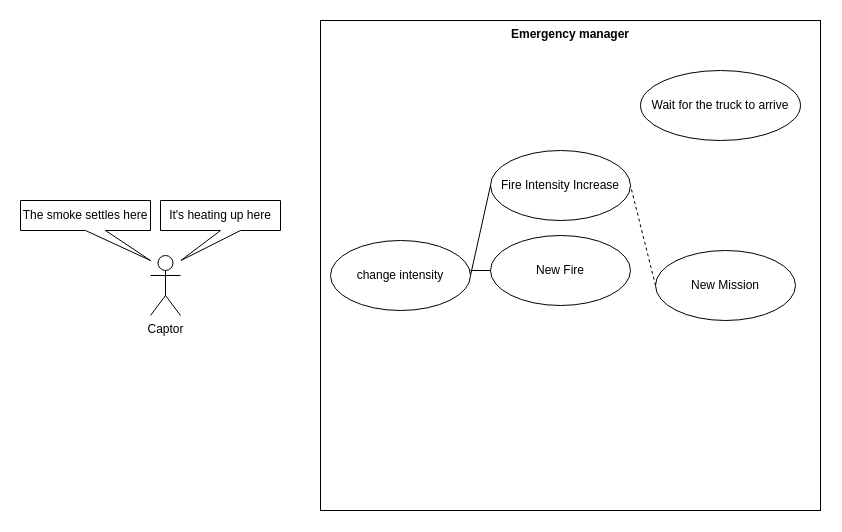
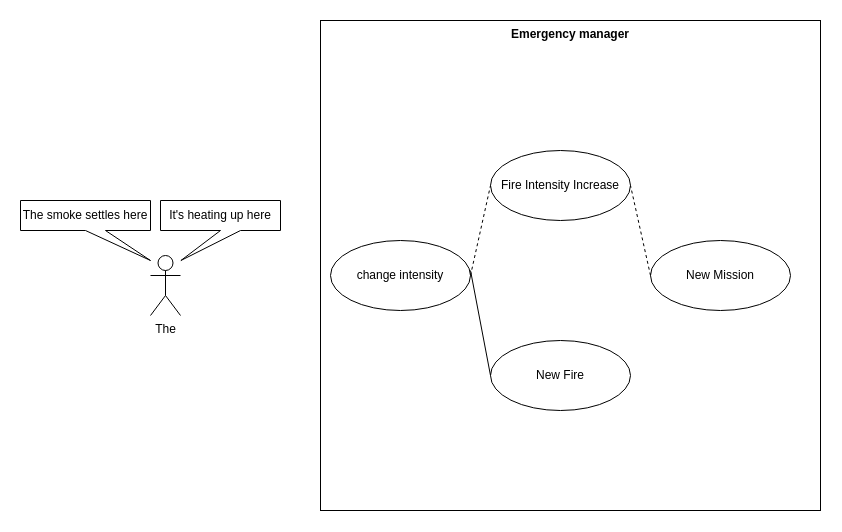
- <mxCell id="11" value="Wait for the truck to arrive" style="ellipse;whiteSpace=wrap;html=1;" vertex="1" parent="1"><mxGeometry x="640" y="70" width="160" height="70" as="geometry" /></mxCell>
- <mxCell id="6" value="" style="edgeStyle=none;html=1;endArrow=none;verticalAlign=bottom;exitX=1;exitY=0.5;exitDx=0;exitDy=0;entryX=0;entryY=0.5;entryDx=0;entryDy=0;" edge="1" parent="1" source="4" target="5"><mxGeometry width="160" relative="1" as="geometry"><mxPoint x="380" y="520" as="sourcePoint" /><mxPoint x="540" y="520" as="targetPoint" /></mxGeometry></mxCell>
+ <mxCell id="6" value="" style="edgeStyle=none;html=1;endArrow=none;verticalAlign=bottom;exitX=1;exitY=0.5;exitDx=0;exitDy=0;entryX=0;entryY=0.5;entryDx=0;entryDy=0;dashed=1;" edge="1" parent="1" source="4" target="5"><mxGeometry width="160" relative="1" as="geometry"><mxPoint x="380" y="520" as="sourcePoint" /><mxPoint x="540" y="520" as="targetPoint" /></mxGeometry></mxCell>
- <mxCell id="7" value="New Fire" style="ellipse;whiteSpace=wrap;html=1;" vertex="1" parent="1"><mxGeometry x="490" y="235" width="140" height="70" as="geometry" /></mxCell>
+ <mxCell id="7" value="New Fire" style="ellipse;whiteSpace=wrap;html=1;" vertex="1" parent="1"><mxGeometry x="490" y="340" width="140" height="70" as="geometry" /></mxCell>
- <mxCell id="9" value="New Mission" style="ellipse;whiteSpace=wrap;html=1;" vertex="1" parent="1"><mxGeometry x="655" y="250" width="140" height="70" as="geometry" /></mxCell>
+ <mxCell id="9" value="New Mission" style="ellipse;whiteSpace=wrap;html=1;" vertex="1" parent="1"><mxGeometry x="650" y="240" width="140" height="70" as="geometry" /></mxCell>
- <mxCell id="3" value="Captor" style="shape=umlActor;verticalLabelPosition=bottom;verticalAlign=top;html=1;outlineConnect=0;" vertex="1" parent="1"><mxGeometry x="150" y="255" width="30" height="60" as="geometry" /></mxCell>
+ <mxCell id="3" value="The" style="shape=umlActor;verticalLabelPosition=bottom;verticalAlign=top;html=1;outlineConnect=0;" vertex="1" parent="1"><mxGeometry x="150" y="255" width="30" height="60" as="geometry" /></mxCell>
